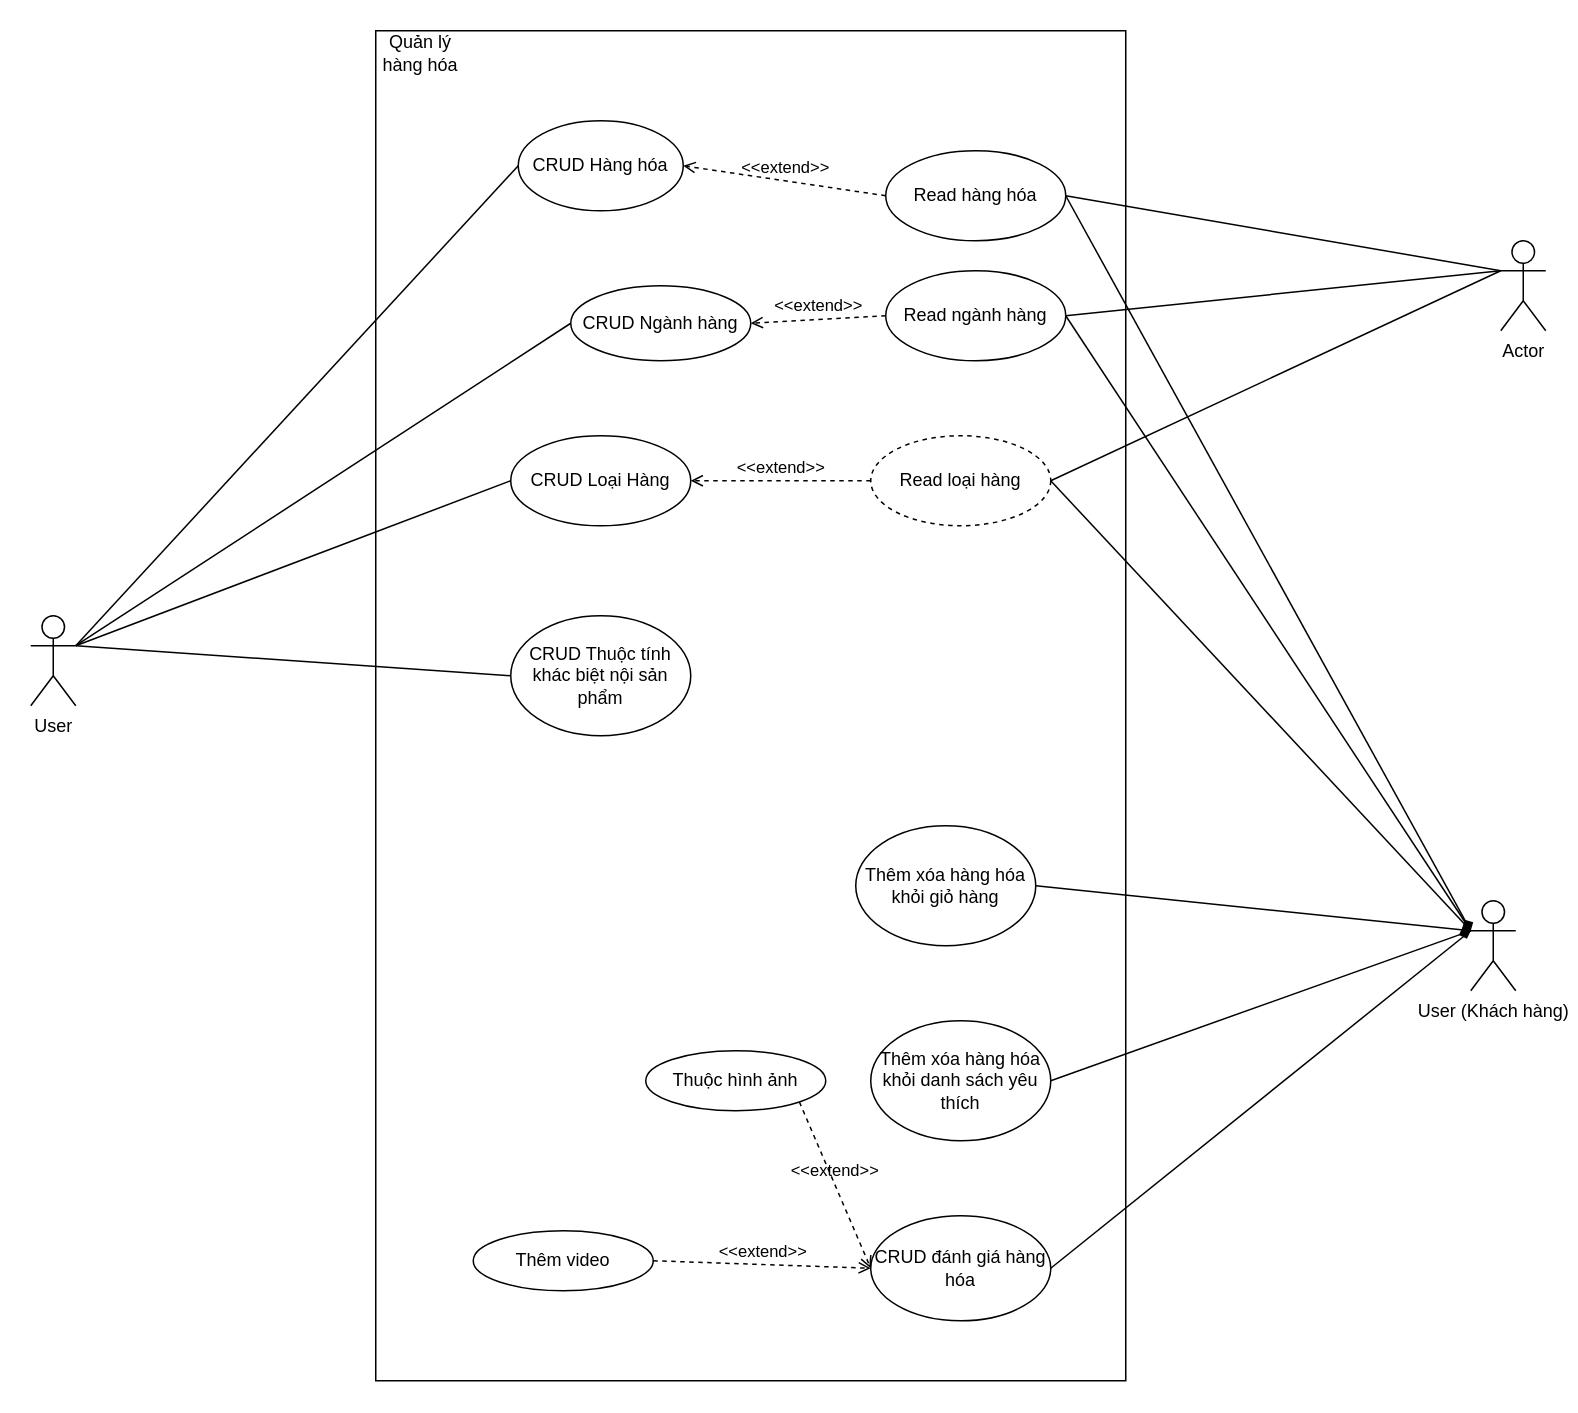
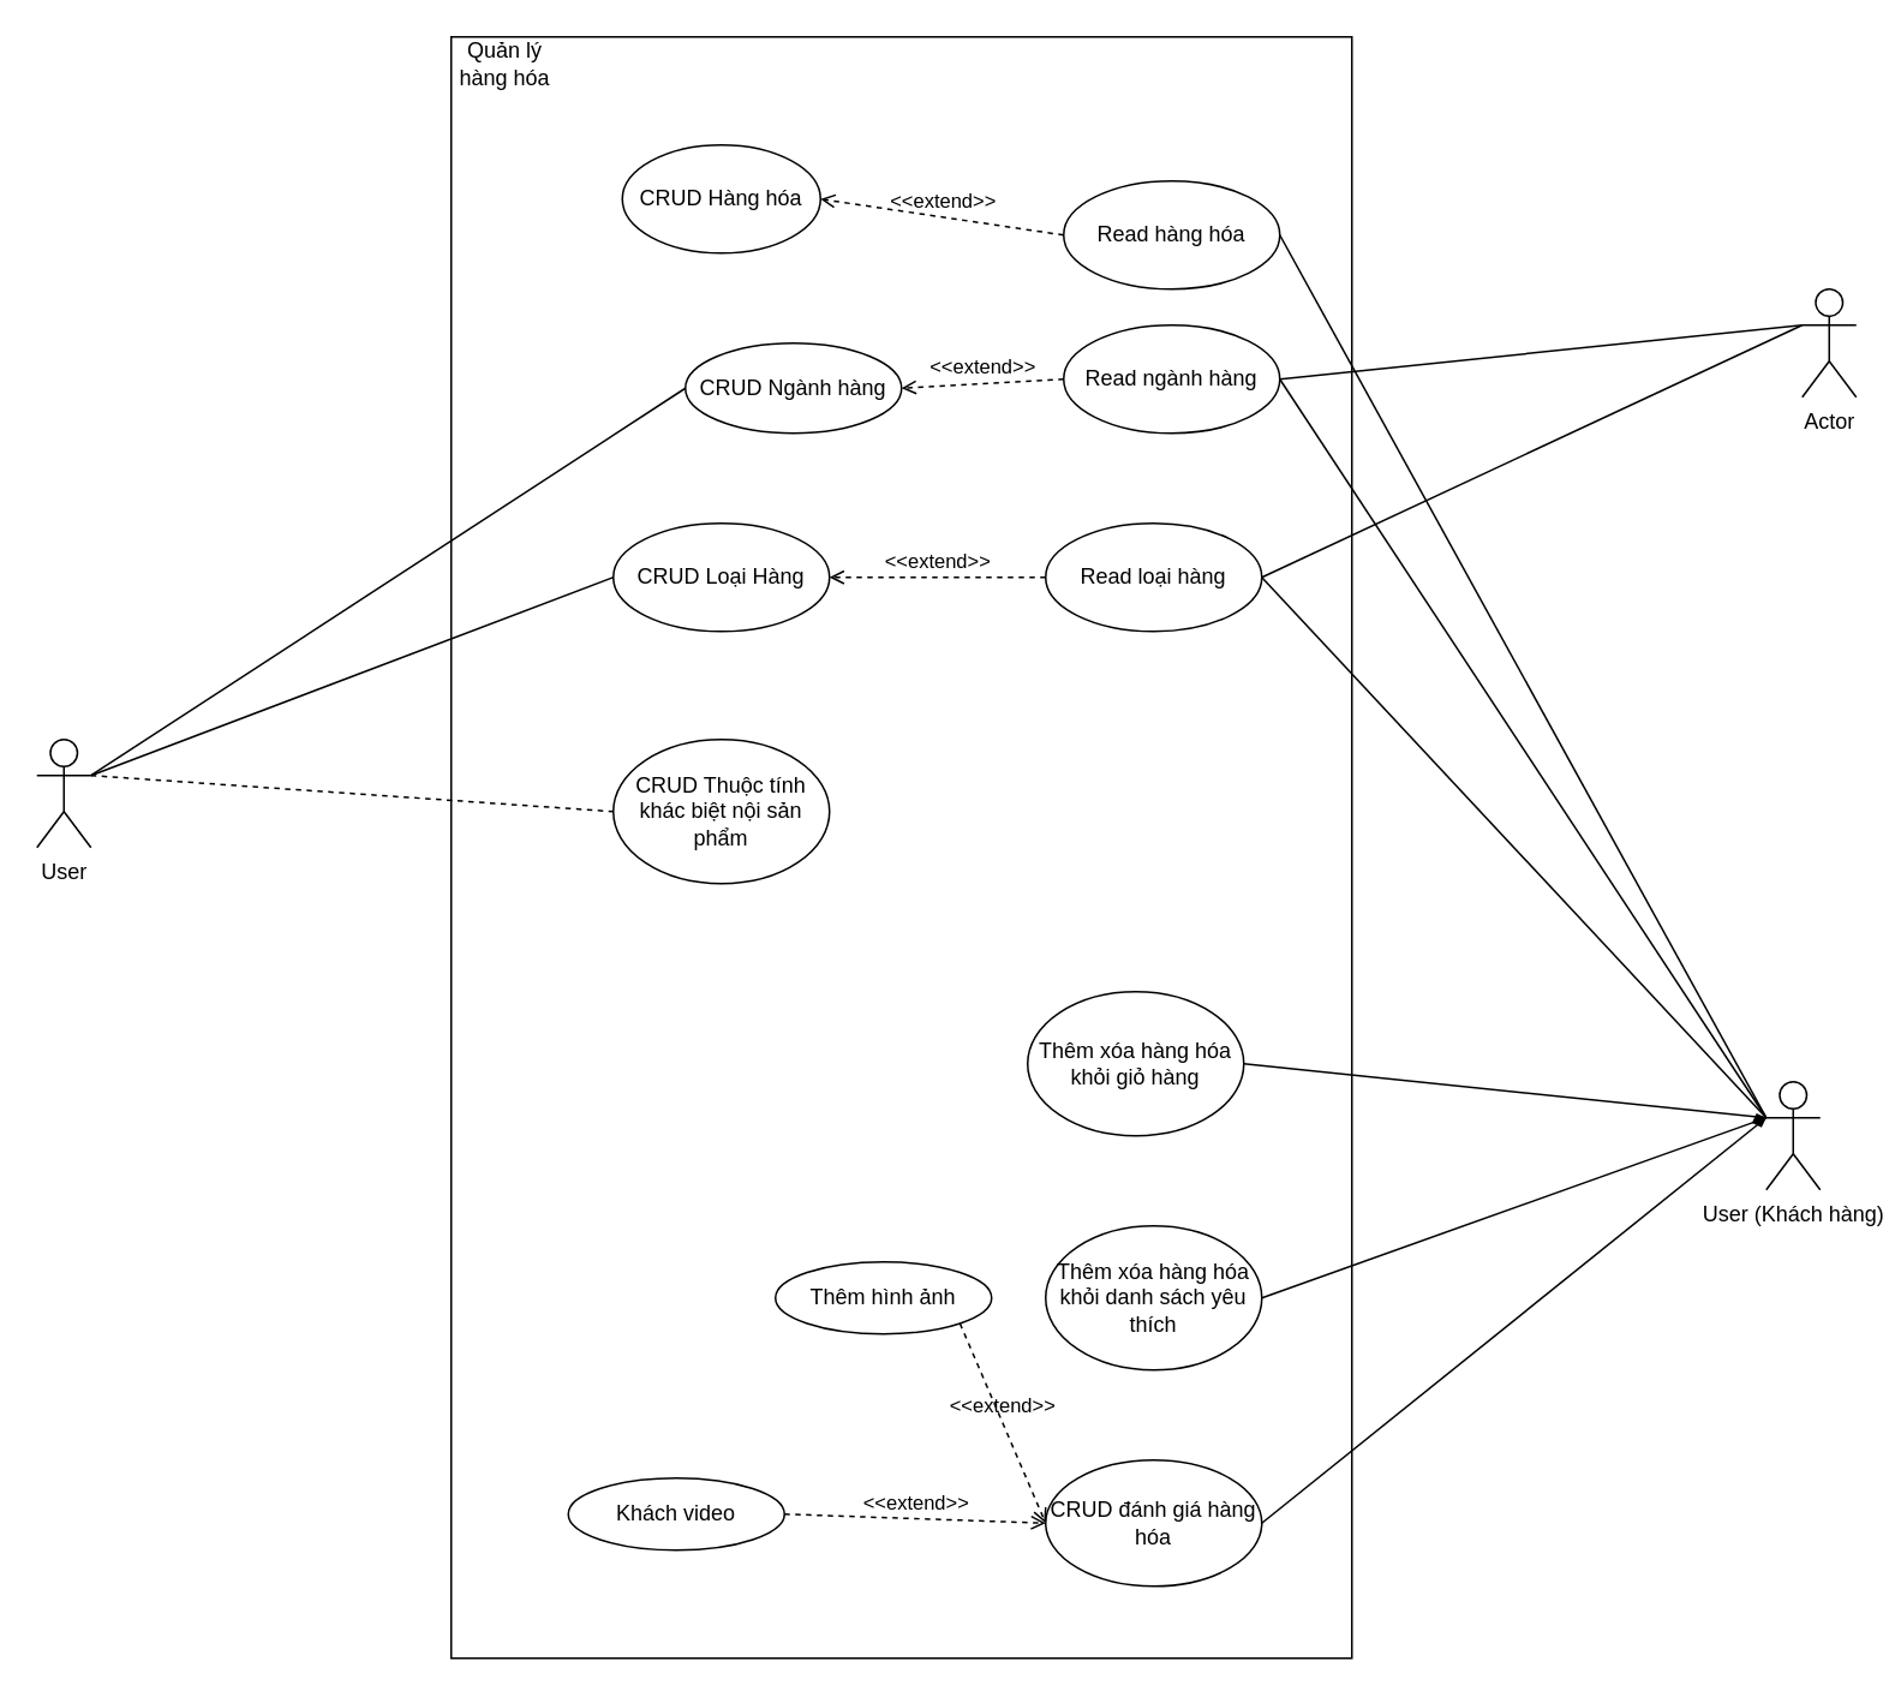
- <mxCell id="32" value="" style="endArrow=diamond;html=1;rounded=0;exitX=1;exitY=0.5;exitDx=0;exitDy=0;entryX=0;entryY=0.333;entryDx=0;entryDy=0;entryPerimeter=0;" parent="1" source="25" target="11" edge="1"><mxGeometry width="50" height="50" relative="1" as="geometry"><mxPoint x="720" y="220" as="sourcePoint" /><mxPoint x="960" y="740" as="targetPoint" /></mxGeometry></mxCell>
+ <mxCell id="32" value="" style="endArrow=none;html=1;rounded=0;exitX=1;exitY=0.5;exitDx=0;exitDy=0;entryX=0;entryY=0.333;entryDx=0;entryDy=0;entryPerimeter=0;" parent="1" source="25" target="11" edge="1"><mxGeometry width="50" height="50" relative="1" as="geometry"><mxPoint x="720" y="220" as="sourcePoint" /><mxPoint x="960" y="740" as="targetPoint" /></mxGeometry></mxCell>
- <mxCell id="34" value="" style="endArrow=none;html=1;rounded=0;exitX=1;exitY=0.5;exitDx=0;exitDy=0;entryX=0;entryY=0.333;entryDx=0;entryDy=0;entryPerimeter=0;" parent="1" source="25" target="33" edge="1"><mxGeometry width="50" height="50" relative="1" as="geometry"><mxPoint x="720" y="140" as="sourcePoint" /><mxPoint x="990" y="630" as="targetPoint" /></mxGeometry></mxCell>
- <mxCell id="15" value="" style="endArrow=none;html=1;rounded=0;exitX=1;exitY=0.333;exitDx=0;exitDy=0;exitPerimeter=0;entryX=0;entryY=0.5;entryDx=0;entryDy=0;" parent="1" source="2" target="4" edge="1"><mxGeometry width="50" height="50" relative="1" as="geometry"><mxPoint x="290" y="450" as="sourcePoint" /><mxPoint x="340" y="400" as="targetPoint" /></mxGeometry></mxCell>
- <mxCell id="27" value="Read loại hàng" style="ellipse;whiteSpace=wrap;html=1;dashed=1;" parent="1" vertex="1"><mxGeometry x="580" y="290" width="120" height="60" as="geometry" /></mxCell>
+ <mxCell id="27" value="Read loại hàng" style="ellipse;whiteSpace=wrap;html=1;" parent="1" vertex="1"><mxGeometry x="580" y="290" width="120" height="60" as="geometry" /></mxCell>
- <mxCell id="18" value="" style="endArrow=none;html=1;rounded=0;exitX=1;exitY=0.333;exitDx=0;exitDy=0;exitPerimeter=0;entryX=0;entryY=0.5;entryDx=0;entryDy=0;" parent="1" source="2" target="7" edge="1"><mxGeometry width="50" height="50" relative="1" as="geometry"><mxPoint x="50" y="310" as="sourcePoint" /><mxPoint x="350" y="110" as="targetPoint" /></mxGeometry></mxCell>
+ <mxCell id="18" value="" style="endArrow=none;html=1;rounded=0;exitX=1;exitY=0.333;exitDx=0;exitDy=0;exitPerimeter=0;entryX=0;entryY=0.5;entryDx=0;entryDy=0;dashed=1;" parent="1" source="2" target="7" edge="1"><mxGeometry width="50" height="50" relative="1" as="geometry"><mxPoint x="50" y="310" as="sourcePoint" /><mxPoint x="350" y="110" as="targetPoint" /></mxGeometry></mxCell>
- <mxCell id="20" value="Thuộc hình ảnh" style="ellipse;whiteSpace=wrap;html=1;" parent="1" vertex="1"><mxGeometry x="430" y="700" width="120" height="40" as="geometry" /></mxCell>
+ <mxCell id="20" value="Thêm hình ảnh" style="ellipse;whiteSpace=wrap;html=1;" parent="1" vertex="1"><mxGeometry x="430" y="700" width="120" height="40" as="geometry" /></mxCell>
- <mxCell id="21" value="Thêm video" style="ellipse;whiteSpace=wrap;html=1;" parent="1" vertex="1"><mxGeometry x="315" y="820" width="120" height="40" as="geometry" /></mxCell>
+ <mxCell id="21" value="Khách video" style="ellipse;whiteSpace=wrap;html=1;" parent="1" vertex="1"><mxGeometry x="315" y="820" width="120" height="40" as="geometry" /></mxCell>
